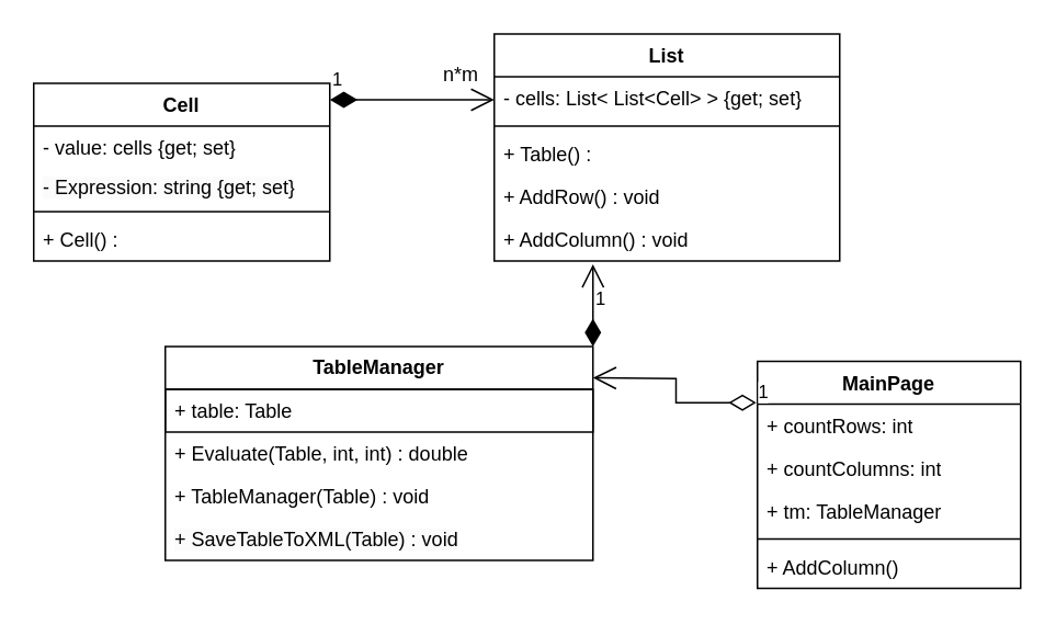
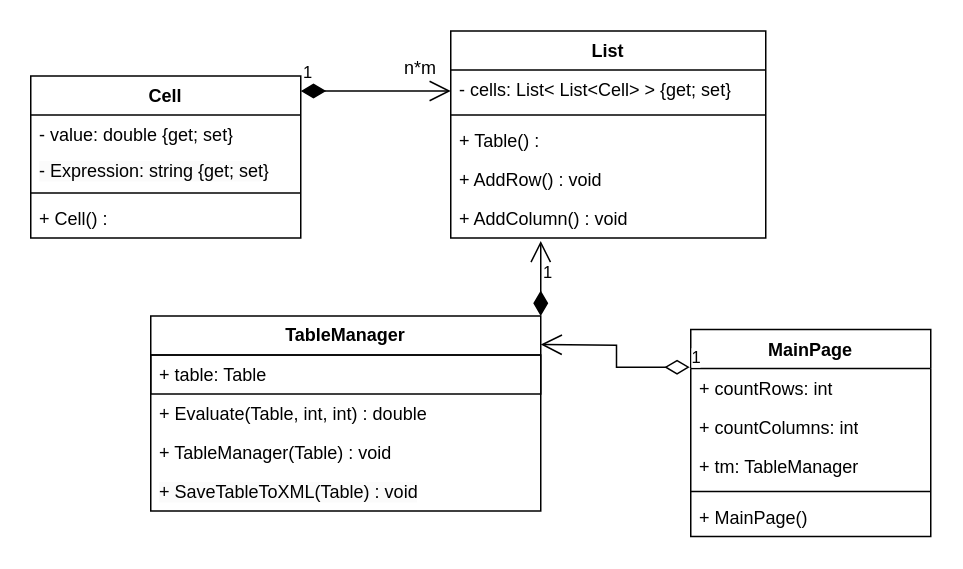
- <mxCell id="3" value="- value: cells {get; set}" style="text;strokeColor=none;fillColor=none;align=left;verticalAlign=top;spacingLeft=4;spacingRight=4;overflow=hidden;rotatable=0;points=[[0,0.5],[1,0.5]];portConstraint=eastwest;whiteSpace=wrap;html=1;" parent="2" vertex="1"><mxGeometry y="26" width="180" height="24" as="geometry" /></mxCell>
+ <mxCell id="3" value="- value: double {get; set}" style="text;strokeColor=none;fillColor=none;align=left;verticalAlign=top;spacingLeft=4;spacingRight=4;overflow=hidden;rotatable=0;points=[[0,0.5],[1,0.5]];portConstraint=eastwest;whiteSpace=wrap;html=1;" parent="2" vertex="1"><mxGeometry y="26" width="180" height="24" as="geometry" /></mxCell>
- <mxCell id="25" value="+ AddColumn()" style="text;strokeColor=none;fillColor=none;align=left;verticalAlign=top;spacingLeft=4;spacingRight=4;overflow=hidden;rotatable=0;points=[[0,0.5],[1,0.5]];portConstraint=eastwest;whiteSpace=wrap;html=1;" vertex="1" parent="20"><mxGeometry y="112" width="160" height="26" as="geometry" /></mxCell>
+ <mxCell id="25" value="+ MainPage()" style="text;strokeColor=none;fillColor=none;align=left;verticalAlign=top;spacingLeft=4;spacingRight=4;overflow=hidden;rotatable=0;points=[[0,0.5],[1,0.5]];portConstraint=eastwest;whiteSpace=wrap;html=1;" vertex="1" parent="20"><mxGeometry y="112" width="160" height="26" as="geometry" /></mxCell>
